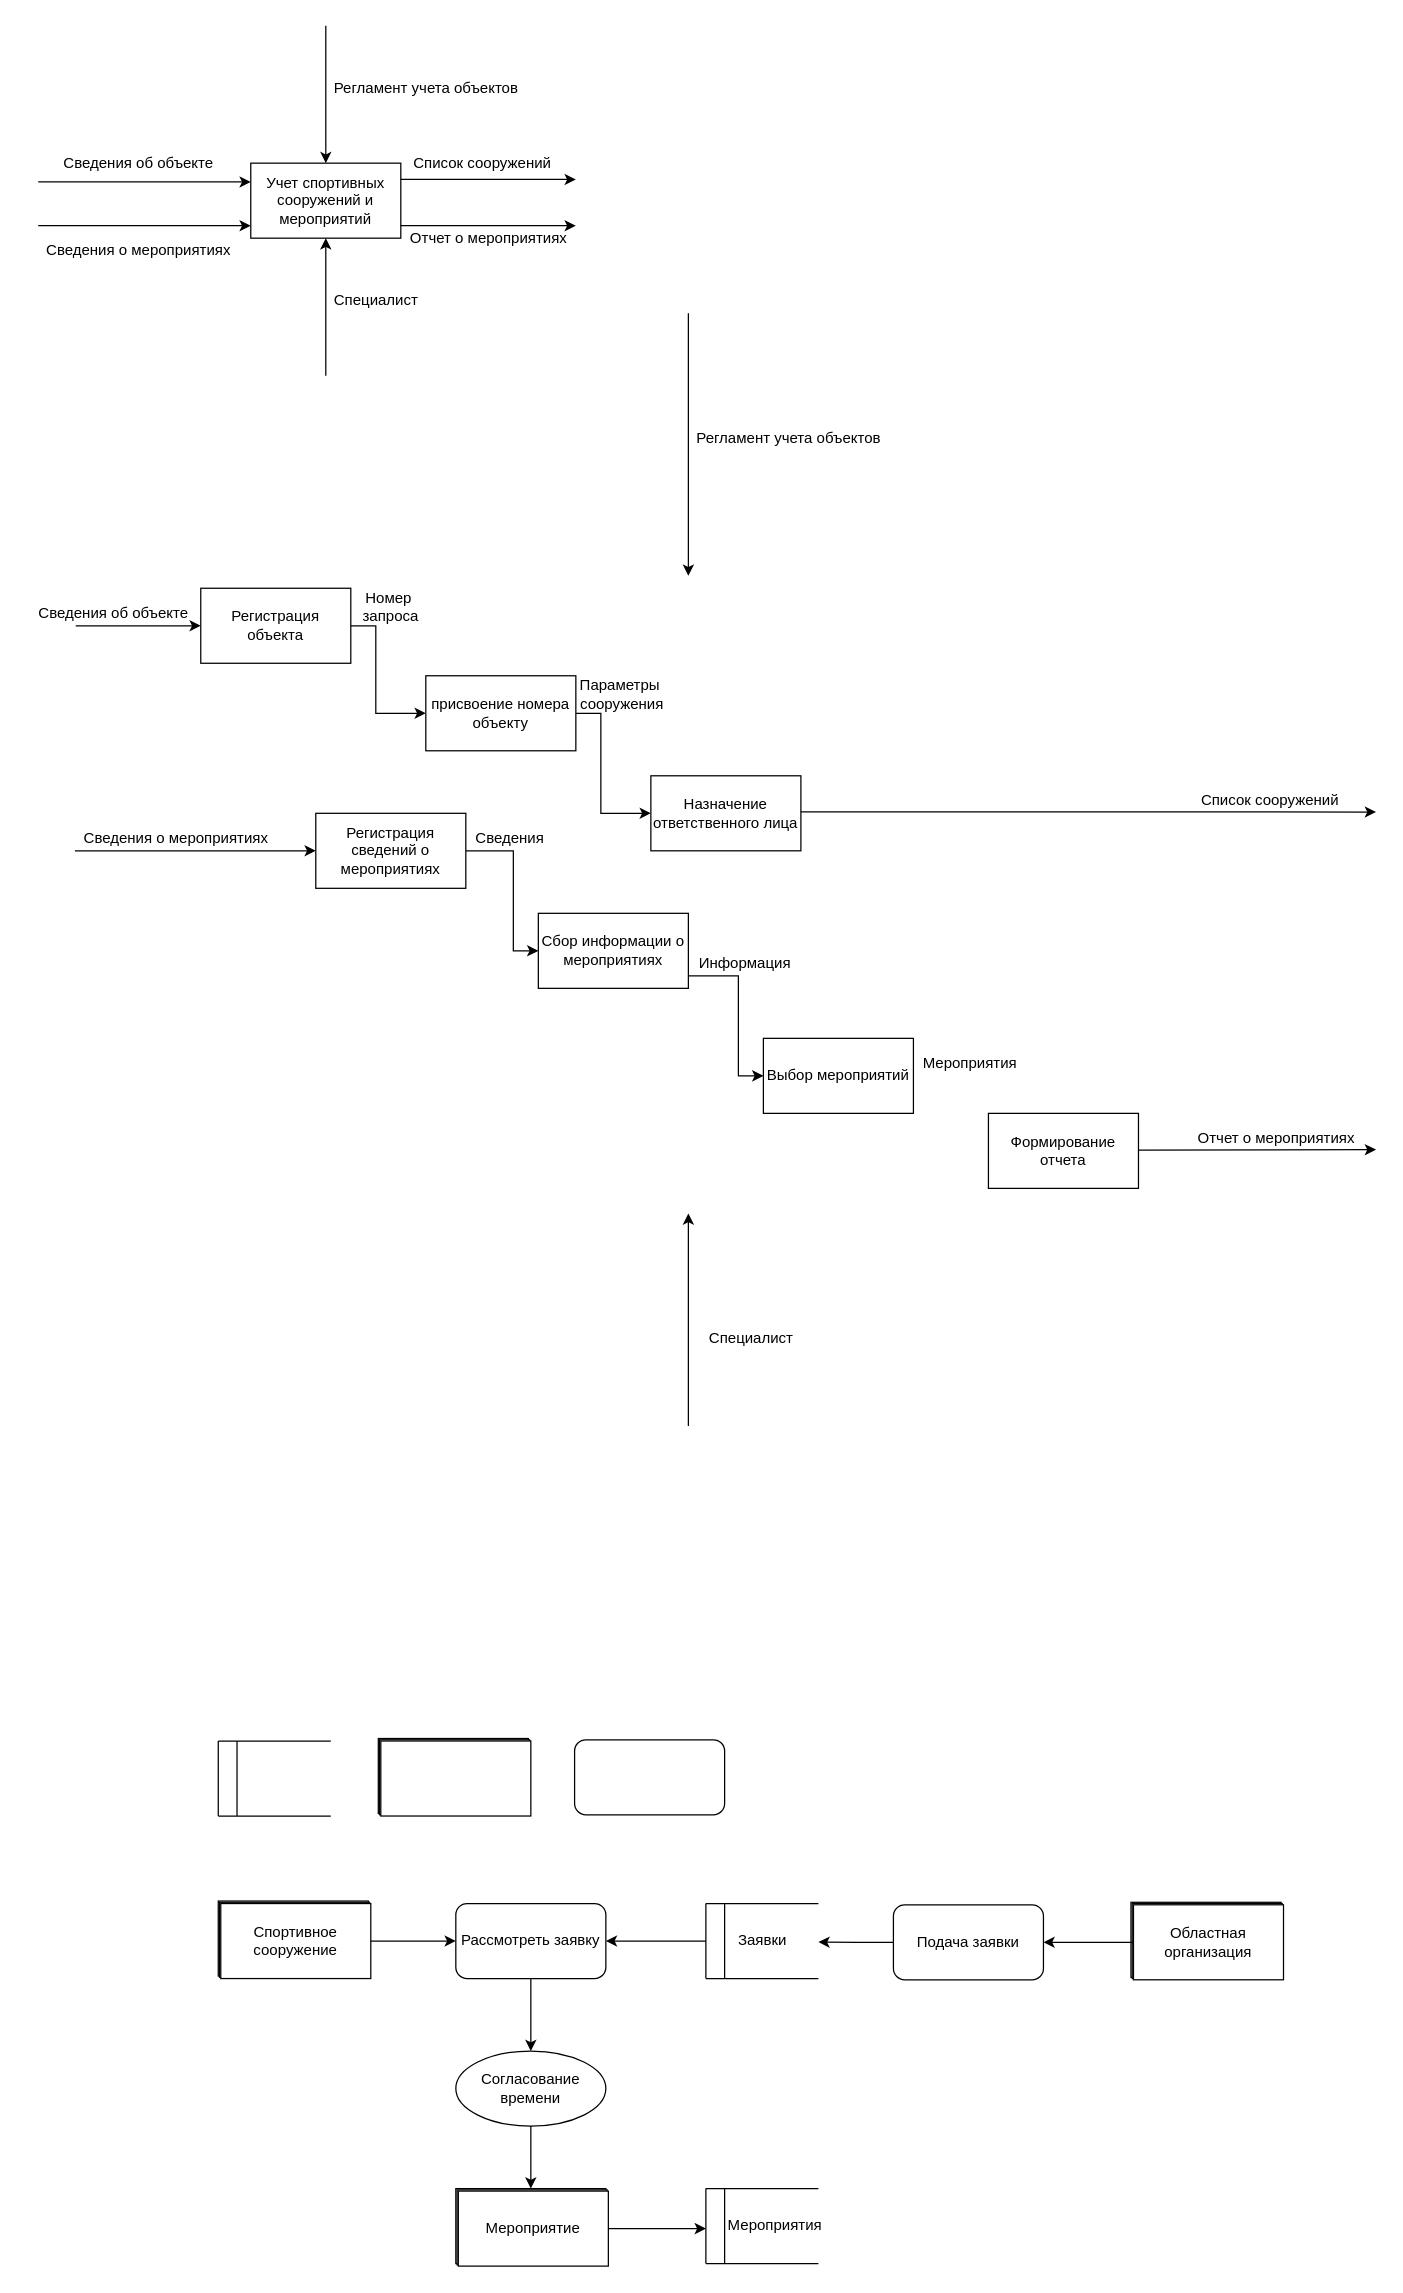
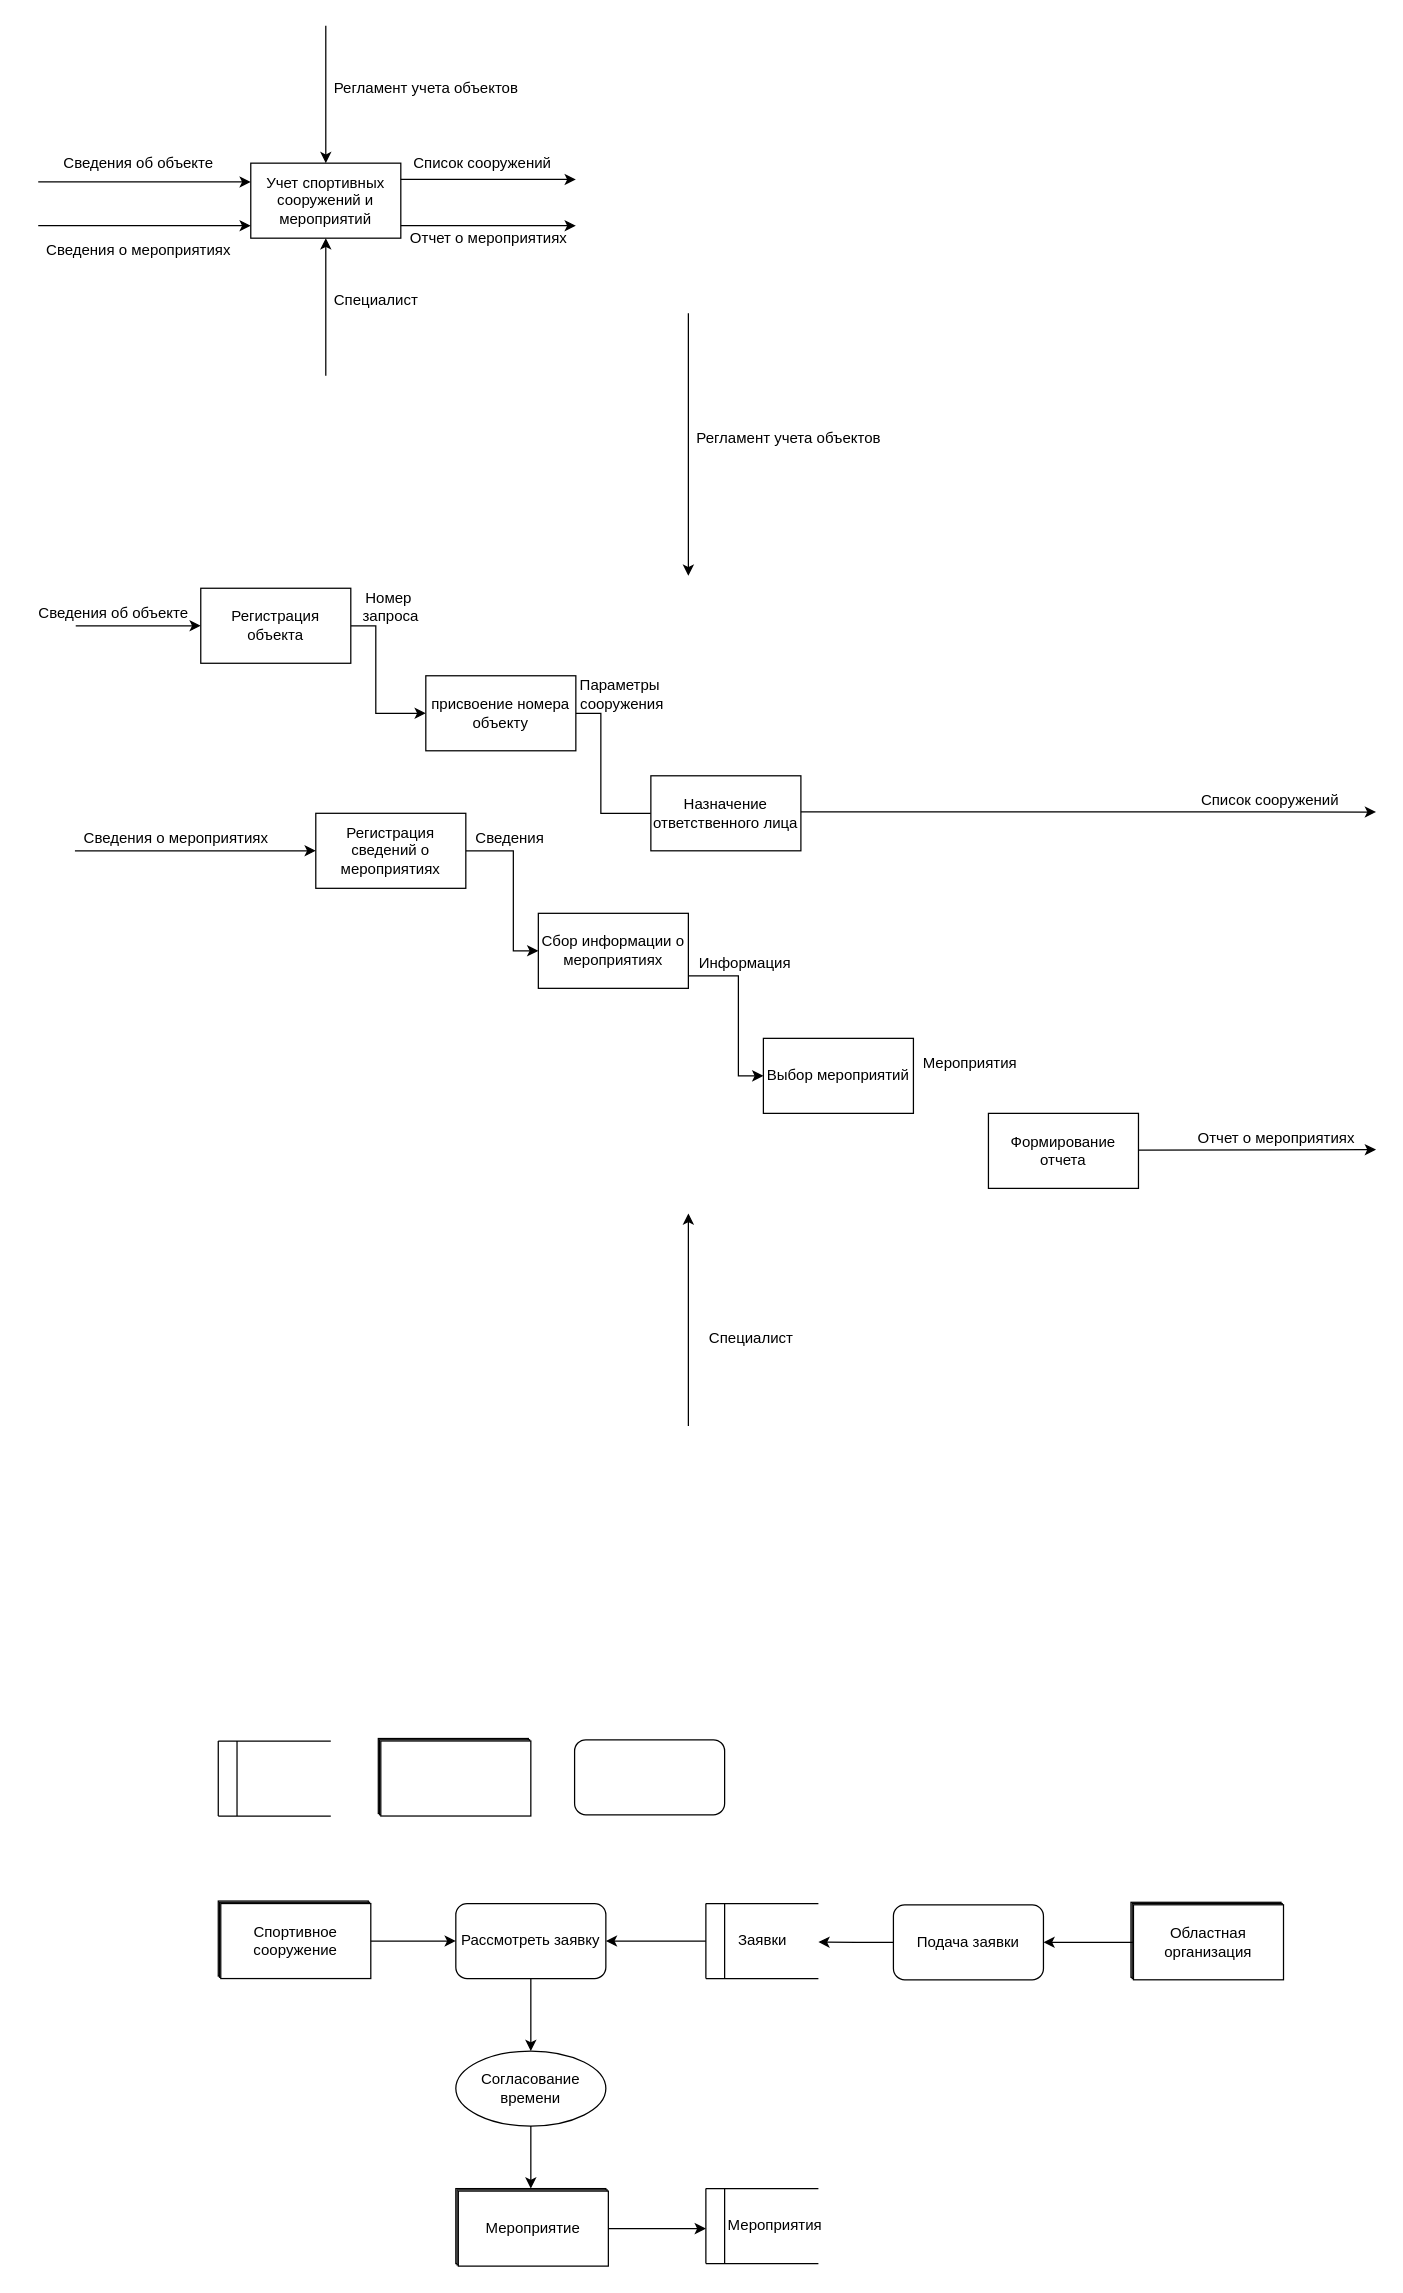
- <mxCell id="15" style="edgeStyle=orthogonalEdgeStyle;rounded=0;orthogonalLoop=1;jettySize=auto;html=1;entryX=0;entryY=0.5;entryDx=0;entryDy=0;" parent="1" source="16" target="18" edge="1"><mxGeometry relative="1" as="geometry"><Array as="points"><mxPoint x="480" y="570" /><mxPoint x="480" y="650" /></Array></mxGeometry></mxCell>
+ <mxCell id="15" style="edgeStyle=orthogonalEdgeStyle;rounded=0;orthogonalLoop=1;jettySize=auto;html=1;entryX=0;entryY=0.5;entryDx=0;entryDy=0;endArrow=none;" parent="1" source="16" target="18" edge="1"><mxGeometry relative="1" as="geometry"><Array as="points"><mxPoint x="480" y="570" /><mxPoint x="480" y="650" /></Array></mxGeometry></mxCell>
